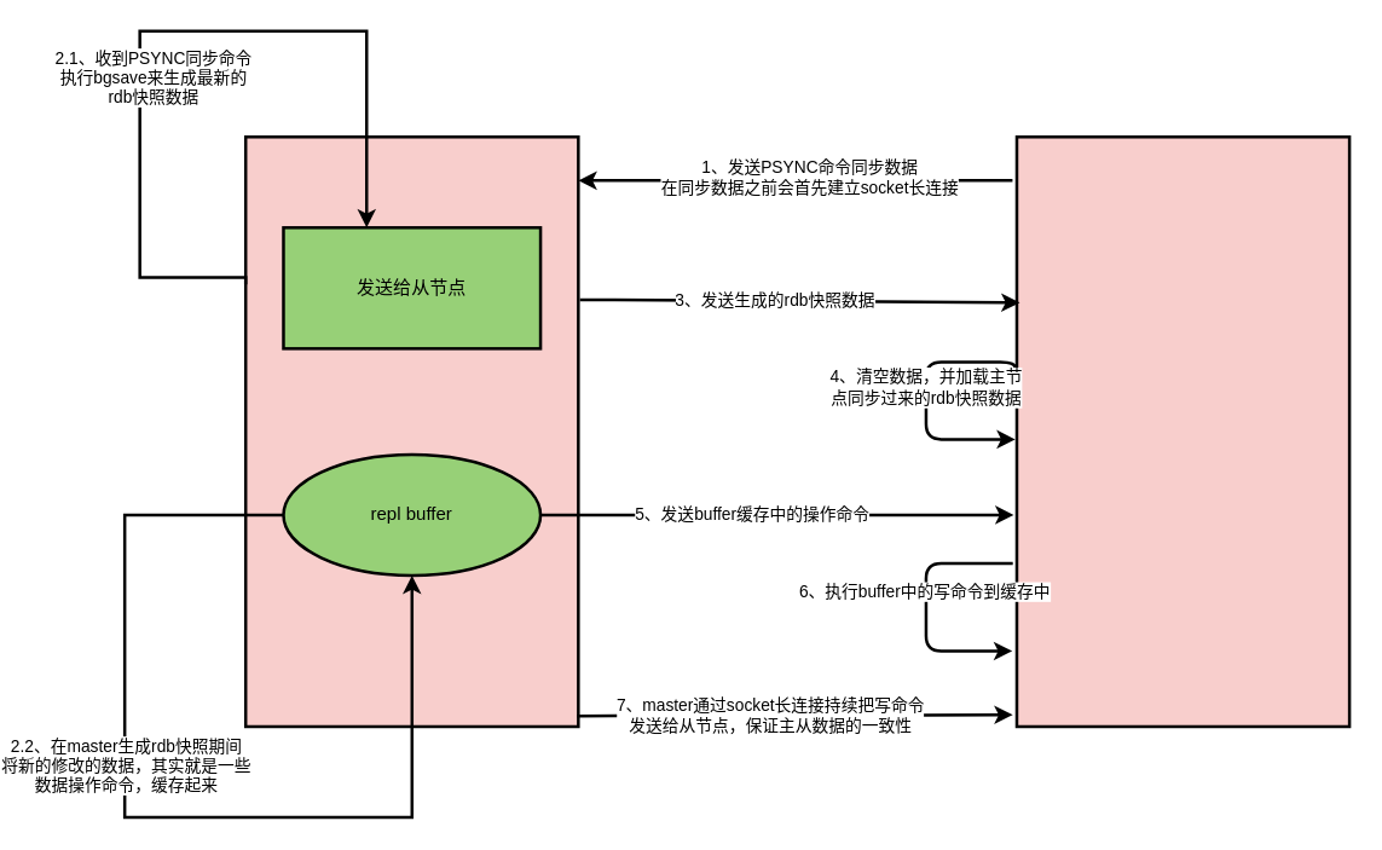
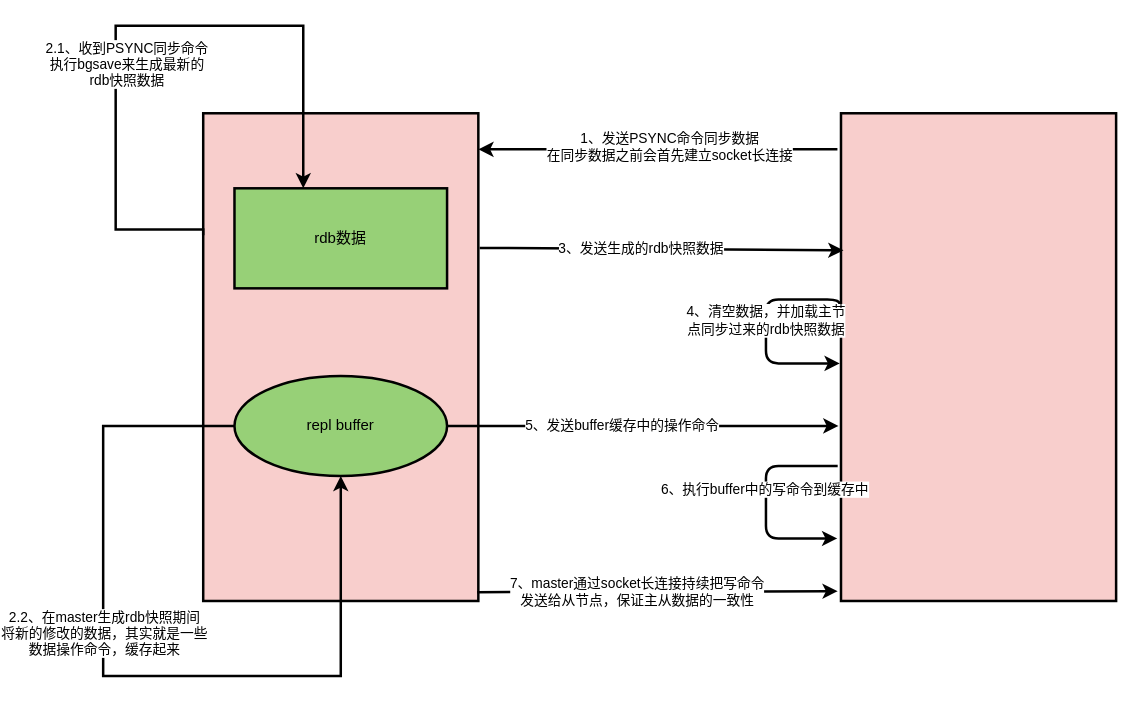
- <mxCell id="3" value="发送给从节点" style="rounded=0;whiteSpace=wrap;html=1;strokeWidth=2;fillColor=#97D077;" parent="1" vertex="1"><mxGeometry x="125" y="150" width="170" height="80" as="geometry" /></mxCell>
+ <mxCell id="3" value="rdb数据" style="rounded=0;whiteSpace=wrap;html=1;strokeWidth=2;fillColor=#97D077;" parent="1" vertex="1"><mxGeometry x="125" y="150" width="170" height="80" as="geometry" /></mxCell>
